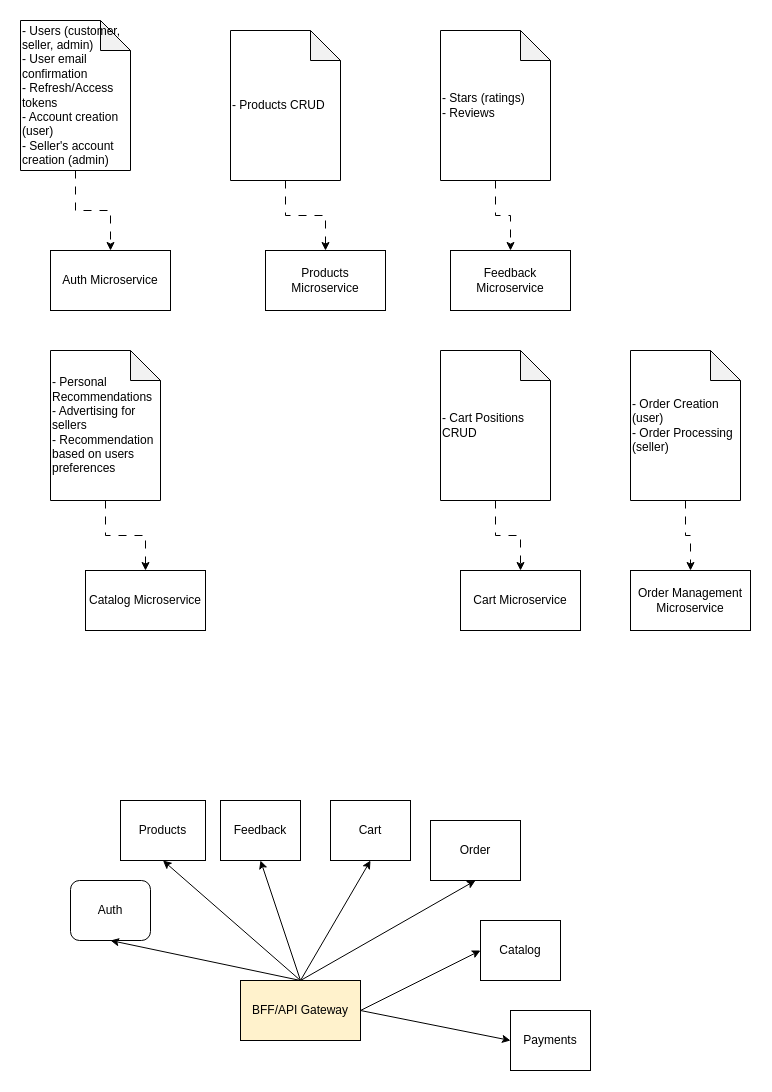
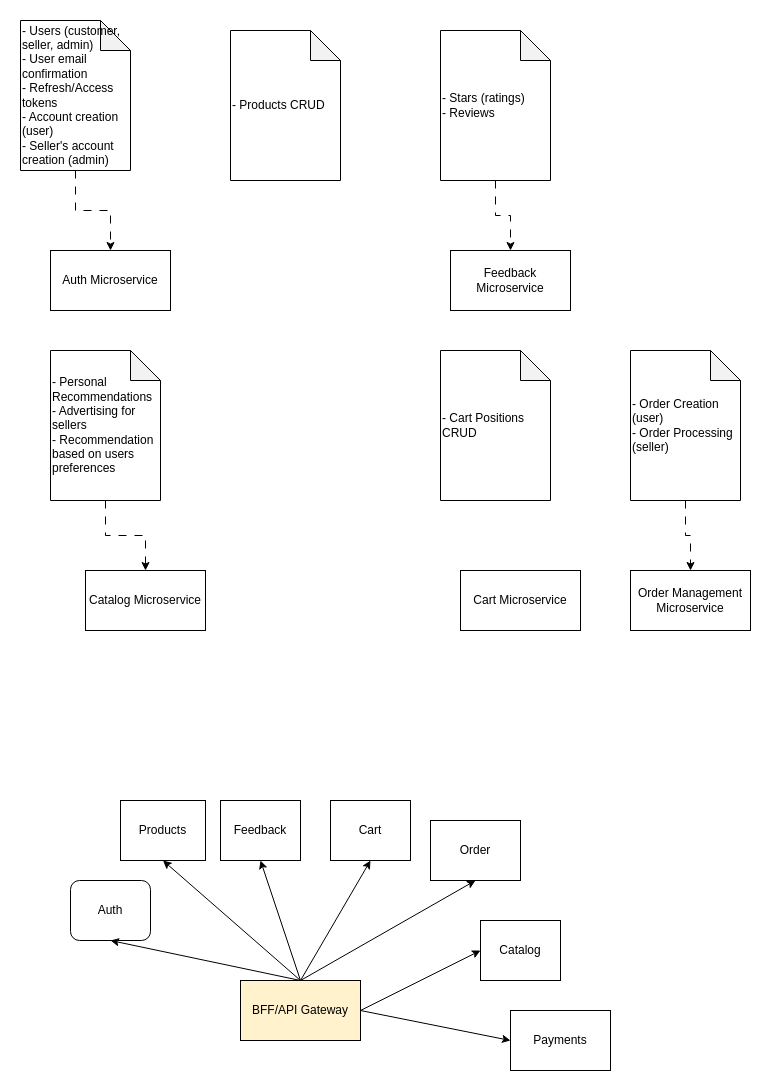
- <mxCell id="6" style="edgeStyle=orthogonalEdgeStyle;rounded=0;orthogonalLoop=1;jettySize=auto;html=1;exitX=0.5;exitY=1;exitDx=0;exitDy=0;exitPerimeter=0;entryX=0.5;entryY=0;entryDx=0;entryDy=0;dashed=1;dashPattern=8 8;fontSize=12;" parent="1" source="7" target="5" edge="1"><mxGeometry relative="1" as="geometry" /></mxCell>
- <mxCell id="5" value="Products Microservice" style="rounded=0;whiteSpace=wrap;html=1;fontSize=12;" parent="1" vertex="1"><mxGeometry x="265" y="250" width="120" height="60" as="geometry" /></mxCell>
- <mxCell id="12" style="edgeStyle=orthogonalEdgeStyle;rounded=0;orthogonalLoop=1;jettySize=auto;html=1;exitX=0.5;exitY=1;exitDx=0;exitDy=0;exitPerimeter=0;entryX=0.5;entryY=0;entryDx=0;entryDy=0;dashed=1;dashPattern=8 8;fontSize=12;" parent="1" source="13" target="11" edge="1"><mxGeometry relative="1" as="geometry" /></mxCell>
- <mxCell id="33" value="Payments" style="rounded=0;whiteSpace=wrap;html=1;fontSize=12;" vertex="1" parent="1"><mxGeometry x="510" y="1010" width="80" height="60" as="geometry" /></mxCell>
+ <mxCell id="33" value="Payments" style="rounded=0;whiteSpace=wrap;html=1;fontSize=12;" vertex="1" parent="1"><mxGeometry x="510" y="1010" width="100" height="60" as="geometry" /></mxCell>
